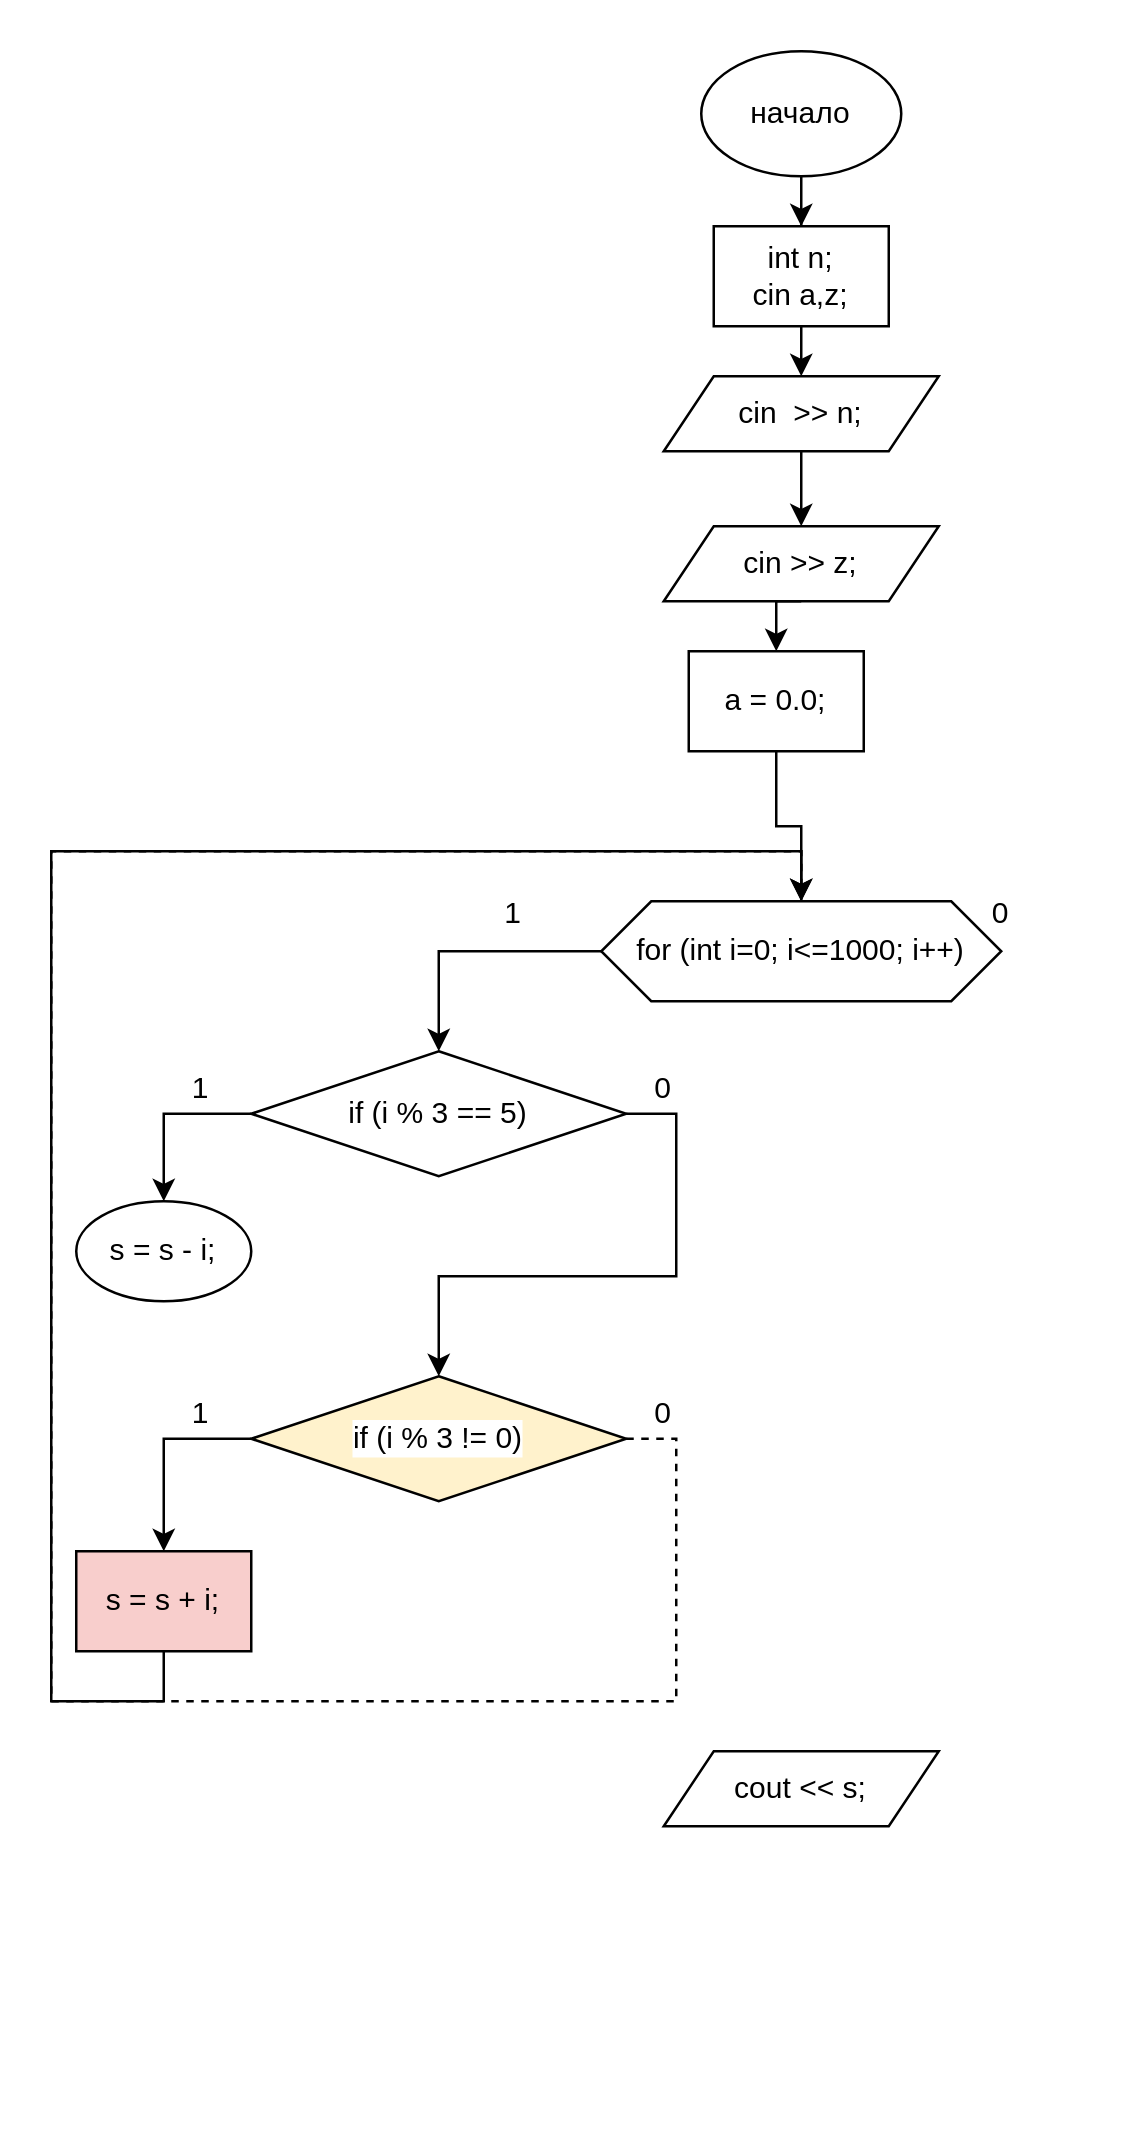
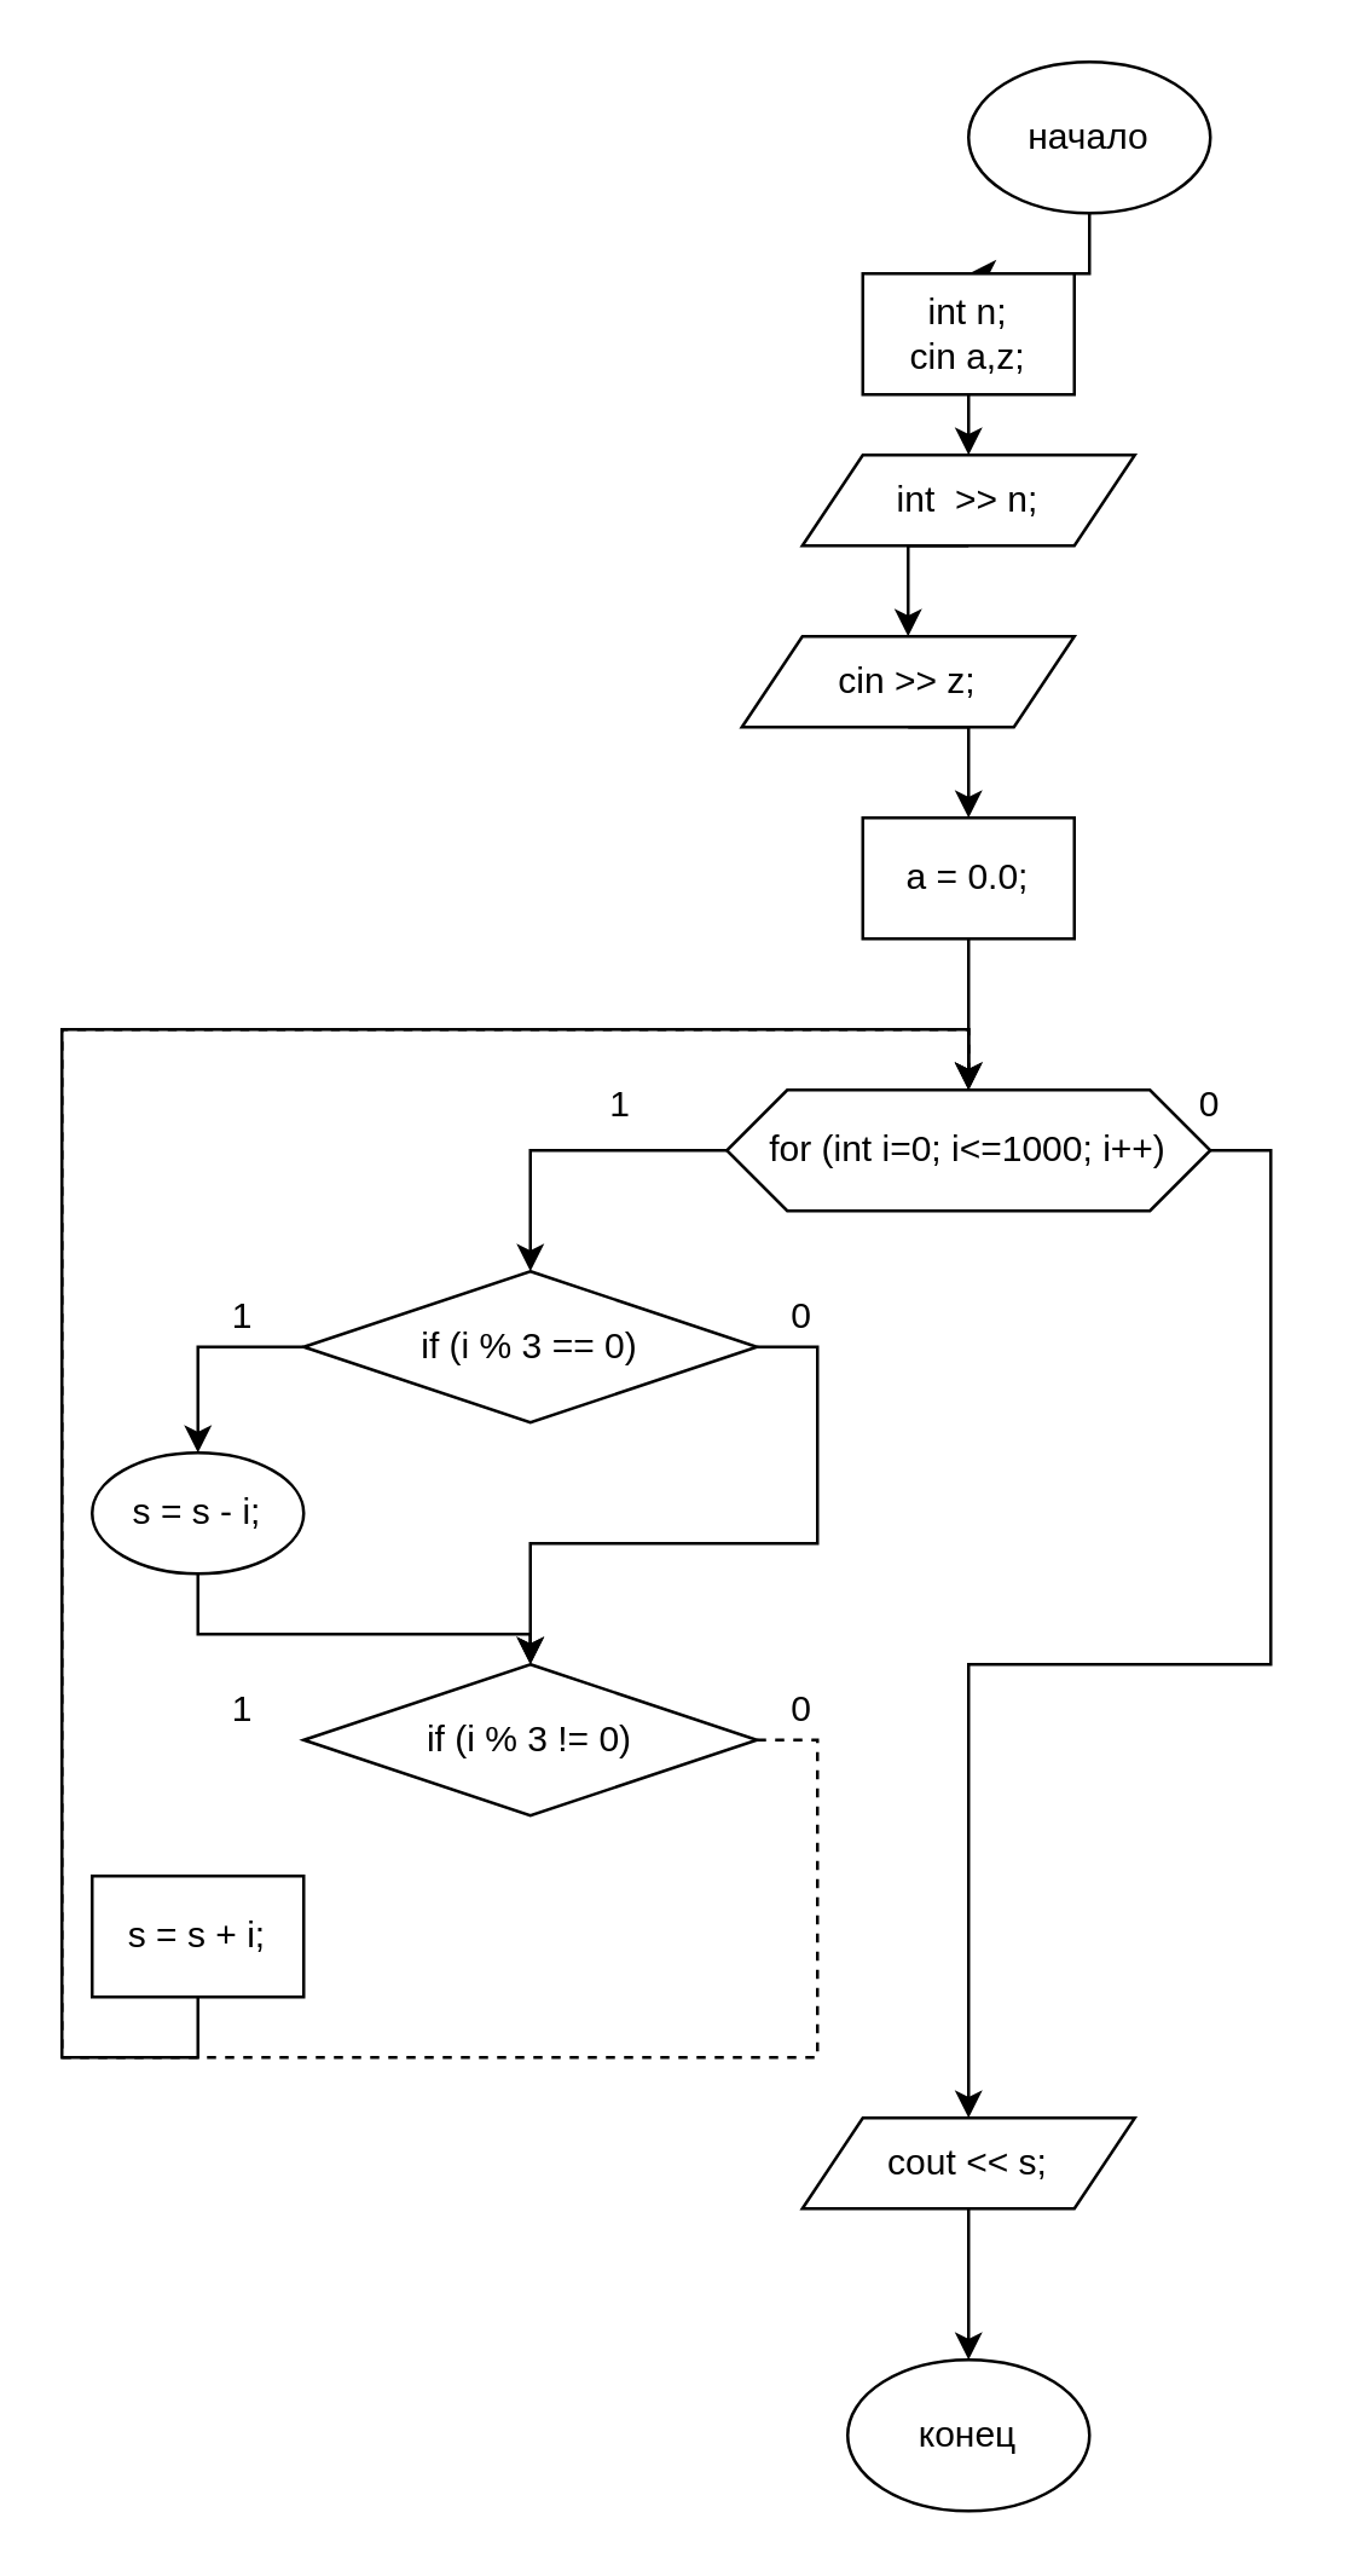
- <mxCell id="3" value="начало&lt;br&gt;" style="ellipse;whiteSpace=wrap;html=1;" vertex="1" parent="1"><mxGeometry x="280" y="20" width="80" height="50" as="geometry" /></mxCell>
+ <mxCell id="3" value="начало&lt;br&gt;" style="ellipse;whiteSpace=wrap;html=1;" vertex="1" parent="1"><mxGeometry x="320" y="20" width="80" height="50" as="geometry" /></mxCell>
- <mxCell id="7" value="cin&amp;nbsp; &amp;gt;&amp;gt; n;" style="shape=parallelogram;perimeter=parallelogramPerimeter;whiteSpace=wrap;html=1;fixedSize=1;" vertex="1" parent="1"><mxGeometry x="265" y="150" width="110" height="30" as="geometry" /></mxCell>
+ <mxCell id="7" value="int&amp;nbsp; &amp;gt;&amp;gt; n;" style="shape=parallelogram;perimeter=parallelogramPerimeter;whiteSpace=wrap;html=1;fixedSize=1;" vertex="1" parent="1"><mxGeometry x="265" y="150" width="110" height="30" as="geometry" /></mxCell>
- <mxCell id="33" value="cin &amp;gt;&amp;gt; z;" style="shape=parallelogram;perimeter=parallelogramPerimeter;whiteSpace=wrap;html=1;fixedSize=1;" vertex="1" parent="1"><mxGeometry x="265" y="210" width="110" height="30" as="geometry" /></mxCell>
+ <mxCell id="33" value="cin &amp;gt;&amp;gt; z;" style="shape=parallelogram;perimeter=parallelogramPerimeter;whiteSpace=wrap;html=1;fixedSize=1;" vertex="1" parent="1"><mxGeometry x="245" y="210" width="110" height="30" as="geometry" /></mxCell>
- <mxCell id="9" value="a = 0.0;" style="rounded=0;whiteSpace=wrap;html=1;" vertex="1" parent="1"><mxGeometry x="275" y="260" width="70" height="40" as="geometry" /></mxCell>
+ <mxCell id="9" value="a = 0.0;" style="rounded=0;whiteSpace=wrap;html=1;" vertex="1" parent="1"><mxGeometry x="285" y="270" width="70" height="40" as="geometry" /></mxCell>
- <mxCell id="26" style="edgeStyle=orthogonalEdgeStyle;rounded=0;orthogonalLoop=1;jettySize=auto;html=1;exitX=0.5;exitY=1;exitDx=0;exitDy=0;entryX=0.5;entryY=0;entryDx=0;entryDy=0;endArrow=none;" edge="1" parent="1" source="27" target="12"><mxGeometry relative="1" as="geometry"><Array as="points"><mxPoint x="65" y="680" /><mxPoint x="20" y="680" /><mxPoint x="20" y="340" /><mxPoint x="320" y="340" /></Array></mxGeometry></mxCell>
+ <mxCell id="26" style="edgeStyle=orthogonalEdgeStyle;rounded=0;orthogonalLoop=1;jettySize=auto;html=1;exitX=0.5;exitY=1;exitDx=0;exitDy=0;entryX=0.5;entryY=0;entryDx=0;entryDy=0;" edge="1" parent="1" source="27" target="12"><mxGeometry relative="1" as="geometry"><Array as="points"><mxPoint x="65" y="680" /><mxPoint x="20" y="680" /><mxPoint x="20" y="340" /><mxPoint x="320" y="340" /></Array></mxGeometry></mxCell>
- <mxCell id="20" value="if (i % 3 == 5)" style="rhombus;whiteSpace=wrap;html=1;labelBackgroundColor=#FFFFFF;" vertex="1" parent="1"><mxGeometry x="100" y="420" width="150" height="50" as="geometry" /></mxCell>
+ <mxCell id="20" value="if (i % 3 == 0)" style="rhombus;whiteSpace=wrap;html=1;labelBackgroundColor=#FFFFFF;" vertex="1" parent="1"><mxGeometry x="100" y="420" width="150" height="50" as="geometry" /></mxCell>
+ <mxCell id="24" style="edgeStyle=orthogonalEdgeStyle;rounded=0;orthogonalLoop=1;jettySize=auto;html=1;exitX=0.5;exitY=1;exitDx=0;exitDy=0;entryX=0.5;entryY=0;entryDx=0;entryDy=0;" edge="1" parent="1" source="25" target="23"><mxGeometry relative="1" as="geometry"><Array as="points"><mxPoint x="65" y="540" /><mxPoint x="175" y="540" /></Array></mxGeometry></mxCell>
+ <mxCell id="10" style="edgeStyle=orthogonalEdgeStyle;rounded=0;orthogonalLoop=1;jettySize=auto;html=1;exitX=1;exitY=0.5;exitDx=0;exitDy=0;entryX=0.5;entryY=0;entryDx=0;entryDy=0;" edge="1" parent="1" source="12" target="14"><mxGeometry relative="1" as="geometry" /></mxCell>
- <mxCell id="23" value="if (i % 3 != 0)" style="rhombus;whiteSpace=wrap;html=1;labelBackgroundColor=#FFFFFF;fillColor=#fff2cc;" vertex="1" parent="1"><mxGeometry x="100" y="550" width="150" height="50" as="geometry" /></mxCell>
+ <mxCell id="23" value="if (i % 3 != 0)" style="rhombus;whiteSpace=wrap;html=1;labelBackgroundColor=#FFFFFF;" vertex="1" parent="1"><mxGeometry x="100" y="550" width="150" height="50" as="geometry" /></mxCell>
- <mxCell id="21" style="edgeStyle=orthogonalEdgeStyle;rounded=0;orthogonalLoop=1;jettySize=auto;html=1;exitX=0;exitY=0.5;exitDx=0;exitDy=0;entryX=0.5;entryY=0;entryDx=0;entryDy=0;" edge="1" parent="1" source="23" target="27"><mxGeometry relative="1" as="geometry" /></mxCell>
- <mxCell id="27" value="s = s + i;" style="rounded=0;whiteSpace=wrap;html=1;fillColor=#f8cecc;" vertex="1" parent="1"><mxGeometry x="30" y="620" width="70" height="40" as="geometry" /></mxCell>
+ <mxCell id="27" value="s = s + i;" style="rounded=0;whiteSpace=wrap;html=1;" vertex="1" parent="1"><mxGeometry x="30" y="620" width="70" height="40" as="geometry" /></mxCell>
+ <mxCell id="13" style="edgeStyle=orthogonalEdgeStyle;rounded=0;orthogonalLoop=1;jettySize=auto;html=1;exitX=0.5;exitY=1;exitDx=0;exitDy=0;entryX=0.5;entryY=0;entryDx=0;entryDy=0;" edge="1" parent="1" source="14" target="15"><mxGeometry relative="1" as="geometry" /></mxCell>
+ <mxCell id="15" value="конец" style="ellipse;whiteSpace=wrap;html=1;" vertex="1" parent="1"><mxGeometry x="280" y="780" width="80" height="50" as="geometry" /></mxCell>
